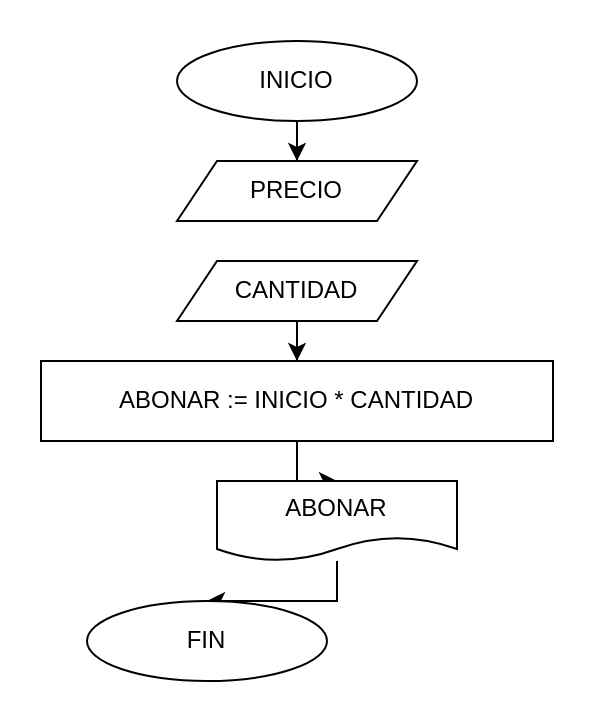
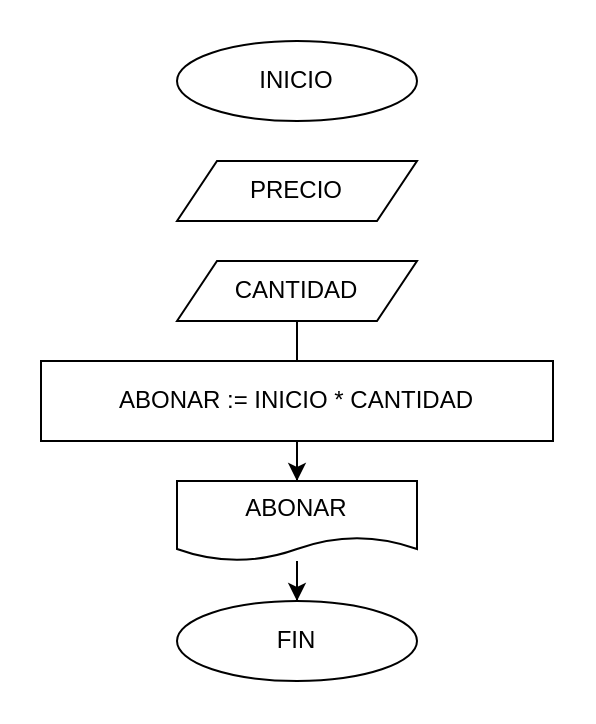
- <mxCell id="2" value="" style="edgeStyle=orthogonalEdgeStyle;rounded=0;orthogonalLoop=1;jettySize=auto;html=1;" parent="1" source="3" target="6" edge="1"><mxGeometry relative="1" as="geometry" /></mxCell>
- <mxCell id="4" value="" style="edgeStyle=orthogonalEdgeStyle;rounded=0;orthogonalLoop=1;jettySize=auto;html=1;" parent="1" source="5" target="8" edge="1"><mxGeometry relative="1" as="geometry" /></mxCell>
+ <mxCell id="4" value="" style="edgeStyle=orthogonalEdgeStyle;rounded=0;orthogonalLoop=1;jettySize=auto;html=1;endArrow=none;" parent="1" source="5" target="8" edge="1"><mxGeometry relative="1" as="geometry" /></mxCell>
- <mxCell id="10" value="ABONAR" style="shape=document;whiteSpace=wrap;html=1;boundedLbl=1;" parent="1" vertex="1"><mxGeometry x="108" y="240" width="120" height="40" as="geometry" /></mxCell>
+ <mxCell id="10" value="ABONAR" style="shape=document;whiteSpace=wrap;html=1;boundedLbl=1;" parent="1" vertex="1"><mxGeometry x="88" y="240" width="120" height="40" as="geometry" /></mxCell>
- <mxCell id="11" value="FIN" style="ellipse;whiteSpace=wrap;html=1;" parent="1" vertex="1"><mxGeometry x="43" y="300" width="120" height="40" as="geometry" /></mxCell>
+ <mxCell id="11" value="FIN" style="ellipse;whiteSpace=wrap;html=1;" parent="1" vertex="1"><mxGeometry x="88" y="300" width="120" height="40" as="geometry" /></mxCell>
